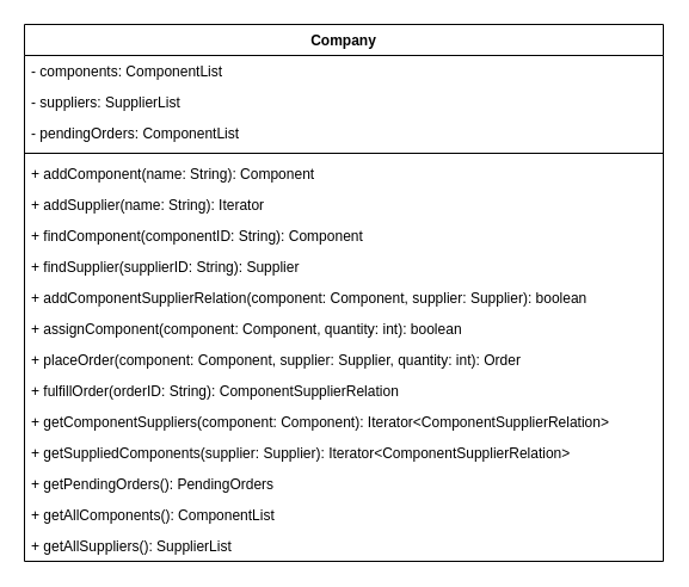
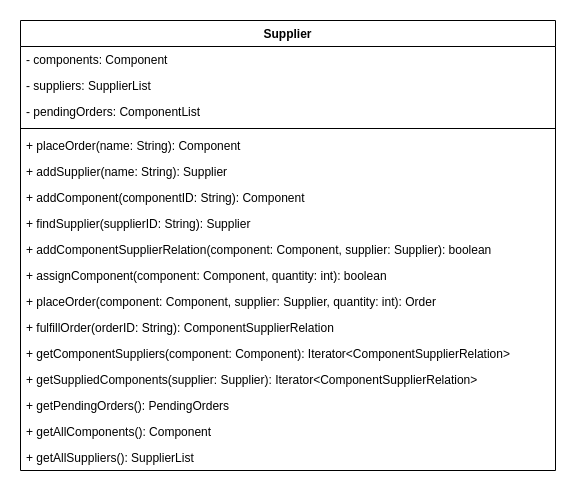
- <mxCell id="2" value="Company" style="swimlane;fontStyle=1;align=center;verticalAlign=top;childLayout=stackLayout;horizontal=1;startSize=26;horizontalStack=0;resizeParent=1;resizeParentMax=0;resizeLast=0;collapsible=1;marginBottom=0;" vertex="1" parent="1"><mxGeometry x="20" y="20" width="535" height="450" as="geometry" /></mxCell>
+ <mxCell id="2" value="Supplier" style="swimlane;fontStyle=1;align=center;verticalAlign=top;childLayout=stackLayout;horizontal=1;startSize=26;horizontalStack=0;resizeParent=1;resizeParentMax=0;resizeLast=0;collapsible=1;marginBottom=0;" vertex="1" parent="1"><mxGeometry x="20" y="20" width="535" height="450" as="geometry" /></mxCell>
- <mxCell id="3" value="- components: ComponentList" style="text;strokeColor=none;fillColor=none;align=left;verticalAlign=top;spacingLeft=4;spacingRight=4;overflow=hidden;rotatable=0;points=[[0,0.5],[1,0.5]];portConstraint=eastwest;" vertex="1" parent="2"><mxGeometry y="26" width="535" height="26" as="geometry" /></mxCell>
+ <mxCell id="3" value="- components: Component" style="text;strokeColor=none;fillColor=none;align=left;verticalAlign=top;spacingLeft=4;spacingRight=4;overflow=hidden;rotatable=0;points=[[0,0.5],[1,0.5]];portConstraint=eastwest;" vertex="1" parent="2"><mxGeometry y="26" width="535" height="26" as="geometry" /></mxCell>
- <mxCell id="7" value="+ addComponent(name: String): Component" style="text;strokeColor=none;fillColor=none;align=left;verticalAlign=top;spacingLeft=4;spacingRight=4;overflow=hidden;rotatable=0;points=[[0,0.5],[1,0.5]];portConstraint=eastwest;" vertex="1" parent="2"><mxGeometry y="112" width="535" height="26" as="geometry" /></mxCell>
+ <mxCell id="7" value="+ placeOrder(name: String): Component" style="text;strokeColor=none;fillColor=none;align=left;verticalAlign=top;spacingLeft=4;spacingRight=4;overflow=hidden;rotatable=0;points=[[0,0.5],[1,0.5]];portConstraint=eastwest;" vertex="1" parent="2"><mxGeometry y="112" width="535" height="26" as="geometry" /></mxCell>
- <mxCell id="8" value="+ addSupplier(name: String): Iterator" style="text;strokeColor=none;fillColor=none;align=left;verticalAlign=top;spacingLeft=4;spacingRight=4;overflow=hidden;rotatable=0;points=[[0,0.5],[1,0.5]];portConstraint=eastwest;" vertex="1" parent="2"><mxGeometry y="138" width="535" height="26" as="geometry" /></mxCell>
+ <mxCell id="8" value="+ addSupplier(name: String): Supplier" style="text;strokeColor=none;fillColor=none;align=left;verticalAlign=top;spacingLeft=4;spacingRight=4;overflow=hidden;rotatable=0;points=[[0,0.5],[1,0.5]];portConstraint=eastwest;" vertex="1" parent="2"><mxGeometry y="138" width="535" height="26" as="geometry" /></mxCell>
- <mxCell id="9" value="+ findComponent(componentID: String): Component" style="text;strokeColor=none;fillColor=none;align=left;verticalAlign=top;spacingLeft=4;spacingRight=4;overflow=hidden;rotatable=0;points=[[0,0.5],[1,0.5]];portConstraint=eastwest;" vertex="1" parent="2"><mxGeometry y="164" width="535" height="26" as="geometry" /></mxCell>
+ <mxCell id="9" value="+ addComponent(componentID: String): Component" style="text;strokeColor=none;fillColor=none;align=left;verticalAlign=top;spacingLeft=4;spacingRight=4;overflow=hidden;rotatable=0;points=[[0,0.5],[1,0.5]];portConstraint=eastwest;" vertex="1" parent="2"><mxGeometry y="164" width="535" height="26" as="geometry" /></mxCell>
- <mxCell id="18" value="+ getAllComponents(): ComponentList" style="text;strokeColor=none;fillColor=none;align=left;verticalAlign=top;spacingLeft=4;spacingRight=4;overflow=hidden;rotatable=0;points=[[0,0.5],[1,0.5]];portConstraint=eastwest;" vertex="1" parent="2"><mxGeometry y="398" width="535" height="26" as="geometry" /></mxCell>
+ <mxCell id="18" value="+ getAllComponents(): Component" style="text;strokeColor=none;fillColor=none;align=left;verticalAlign=top;spacingLeft=4;spacingRight=4;overflow=hidden;rotatable=0;points=[[0,0.5],[1,0.5]];portConstraint=eastwest;" vertex="1" parent="2"><mxGeometry y="398" width="535" height="26" as="geometry" /></mxCell>
